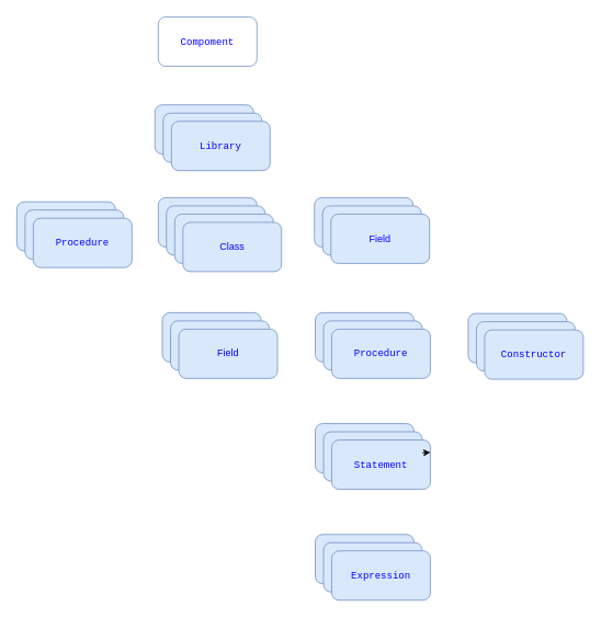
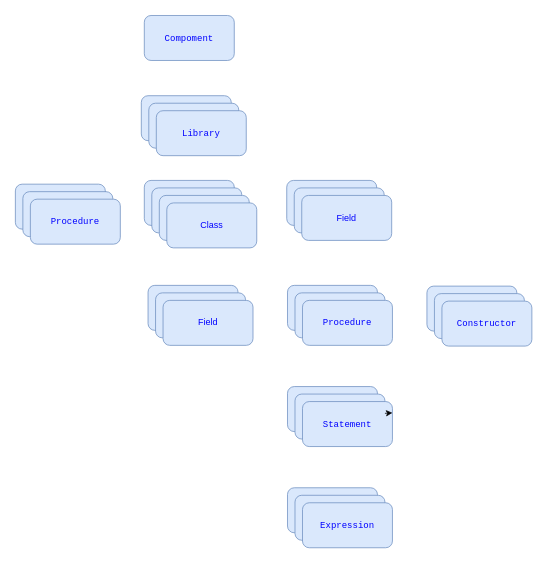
- <mxCell id="2" value="&lt;div style=&quot;font-family: Menlo, Monaco, &amp;quot;Courier New&amp;quot;, monospace; line-height: 18px;&quot;&gt;&lt;span style=&quot;&quot;&gt;Compoment&lt;/span&gt;&lt;/div&gt;" style="rounded=1;whiteSpace=wrap;html=1;fillColor=#ffffff;strokeColor=#6c8ebf;fontColor=#0000FF;labelBackgroundColor=none;" vertex="1" parent="1"><mxGeometry x="192" y="20" width="120" height="60" as="geometry" /></mxCell>
+ <mxCell id="2" value="&lt;div style=&quot;font-family: Menlo, Monaco, &amp;quot;Courier New&amp;quot;, monospace; line-height: 18px;&quot;&gt;&lt;span style=&quot;&quot;&gt;Compoment&lt;/span&gt;&lt;/div&gt;" style="rounded=1;whiteSpace=wrap;html=1;fillColor=#dae8fc;strokeColor=#6c8ebf;fontColor=#0000FF;labelBackgroundColor=none;" vertex="1" parent="1"><mxGeometry x="192" y="20" width="120" height="60" as="geometry" /></mxCell>
